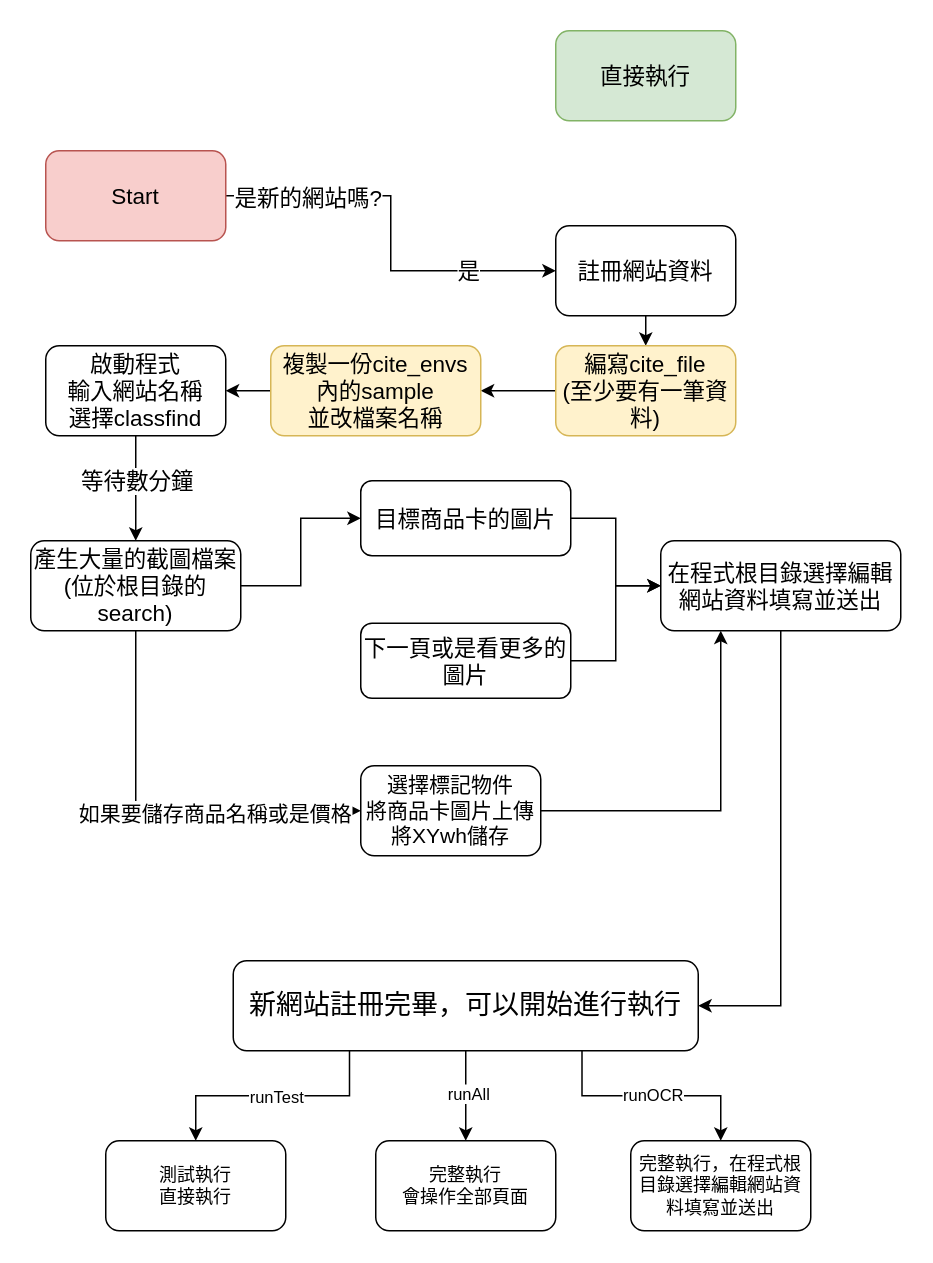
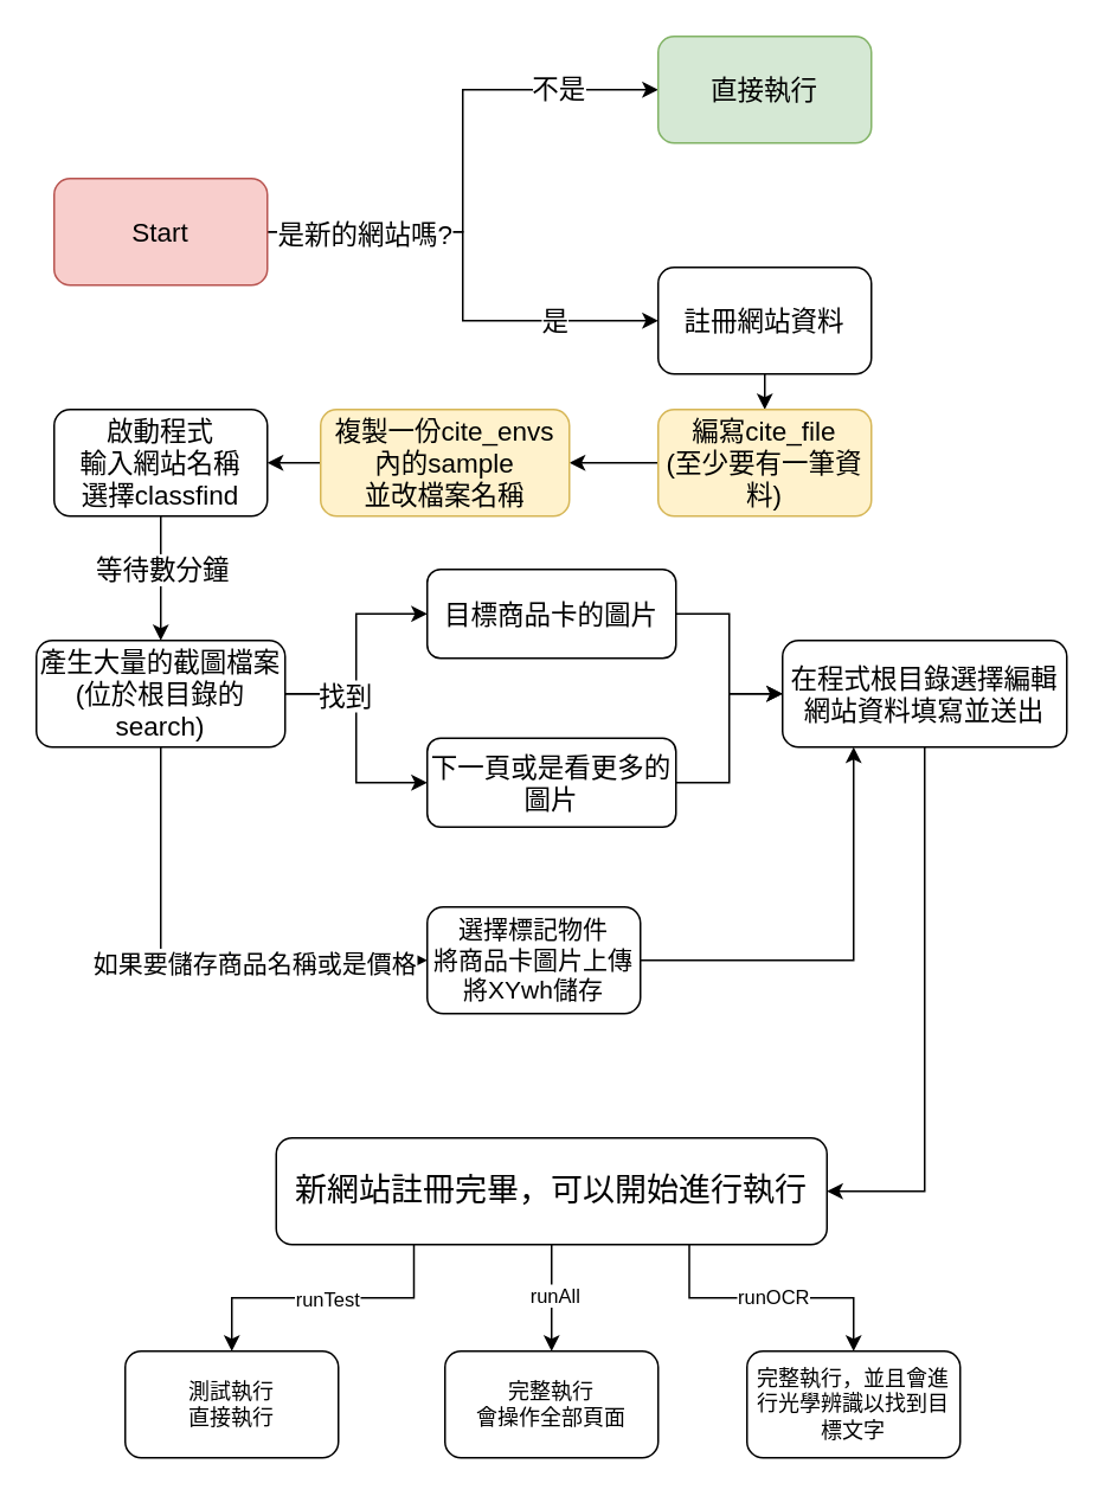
+ <mxCell id="2" style="edgeStyle=orthogonalEdgeStyle;rounded=0;orthogonalLoop=1;jettySize=auto;html=1;exitX=1;exitY=0.5;exitDx=0;exitDy=0;entryX=0;entryY=0.5;entryDx=0;entryDy=0;fontSize=15;" edge="1" parent="1" source="7" target="10"><mxGeometry relative="1" as="geometry" /></mxCell>
+ <mxCell id="3" value="不是" style="edgeLabel;html=1;align=center;verticalAlign=middle;resizable=0;points=[];fontSize=15;" vertex="1" connectable="0" parent="2"><mxGeometry x="0.62" y="2" relative="1" as="geometry"><mxPoint as="offset" /></mxGeometry></mxCell>
+ <mxCell id="19" style="edgeStyle=orthogonalEdgeStyle;rounded=0;orthogonalLoop=1;jettySize=auto;html=1;exitX=1;exitY=0.5;exitDx=0;exitDy=0;entryX=0;entryY=0.5;entryDx=0;entryDy=0;fontSize=15;" edge="1" parent="1" source="23" target="27"><mxGeometry relative="1" as="geometry" /></mxCell>
+ <mxCell id="20" value="找到" style="edgeLabel;html=1;align=center;verticalAlign=middle;resizable=0;points=[];fontSize=15;" vertex="1" connectable="0" parent="19"><mxGeometry x="-0.492" y="-2" relative="1" as="geometry"><mxPoint y="-2" as="offset" /></mxGeometry></mxCell>
- <mxCell id="39" value="完整執行，在程式根目錄選擇編輯網站資料填寫並送出" style="rounded=1;whiteSpace=wrap;html=1;" vertex="1" parent="1"><mxGeometry x="420" y="760" width="120" height="60" as="geometry" /></mxCell>
+ <mxCell id="39" value="完整執行，並且會進行光學辨識以找到目標文字" style="rounded=1;whiteSpace=wrap;html=1;" vertex="1" parent="1"><mxGeometry x="420" y="760" width="120" height="60" as="geometry" /></mxCell>
